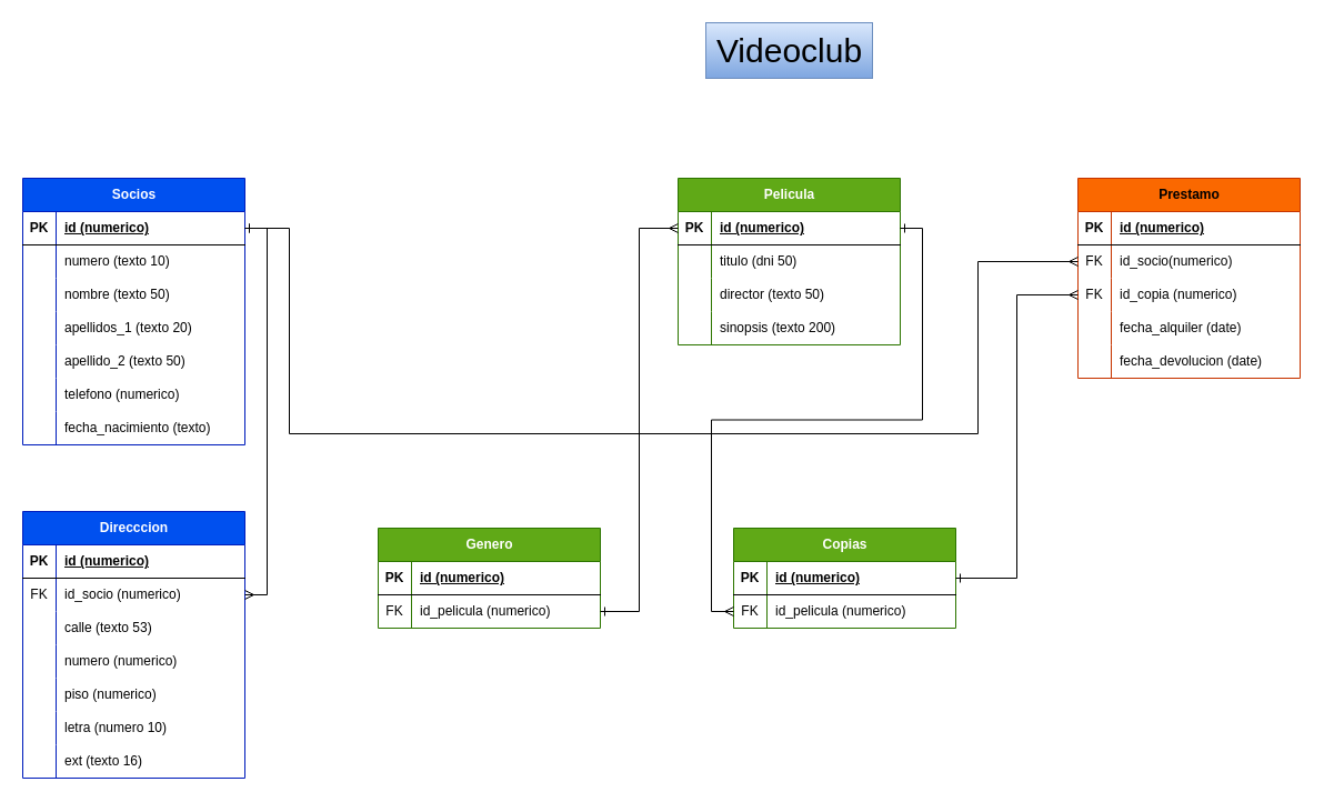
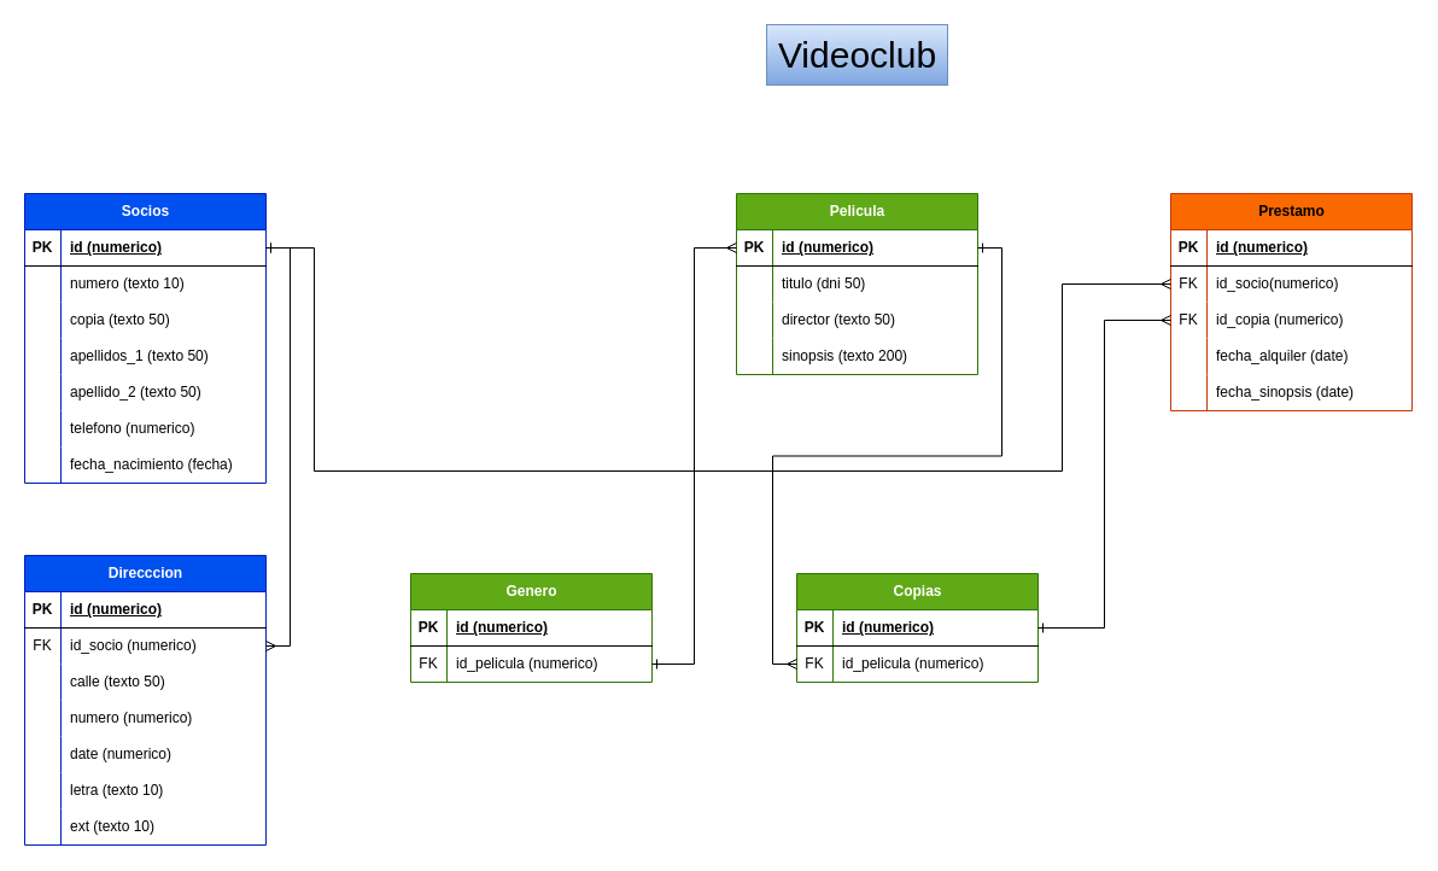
- <mxCell id="11" value="nombre (texto 50)" style="shape=partialRectangle;connectable=0;fillColor=none;top=0;left=0;bottom=0;right=0;align=left;spacingLeft=6;overflow=hidden;whiteSpace=wrap;html=1;" vertex="1" parent="9"><mxGeometry x="30" width="170" height="30" as="geometry"><mxRectangle width="170" height="30" as="alternateBounds" /></mxGeometry></mxCell>
+ <mxCell id="11" value="copia (texto 50)" style="shape=partialRectangle;connectable=0;fillColor=none;top=0;left=0;bottom=0;right=0;align=left;spacingLeft=6;overflow=hidden;whiteSpace=wrap;html=1;" vertex="1" parent="9"><mxGeometry x="30" width="170" height="30" as="geometry"><mxRectangle width="170" height="30" as="alternateBounds" /></mxGeometry></mxCell>
- <mxCell id="14" value="apellidos_1 (texto 20)" style="shape=partialRectangle;connectable=0;fillColor=none;top=0;left=0;bottom=0;right=0;align=left;spacingLeft=6;overflow=hidden;whiteSpace=wrap;html=1;" vertex="1" parent="12"><mxGeometry x="30" width="170" height="30" as="geometry"><mxRectangle width="170" height="30" as="alternateBounds" /></mxGeometry></mxCell>
+ <mxCell id="14" value="apellidos_1 (texto 50)" style="shape=partialRectangle;connectable=0;fillColor=none;top=0;left=0;bottom=0;right=0;align=left;spacingLeft=6;overflow=hidden;whiteSpace=wrap;html=1;" vertex="1" parent="12"><mxGeometry x="30" width="170" height="30" as="geometry"><mxRectangle width="170" height="30" as="alternateBounds" /></mxGeometry></mxCell>
- <mxCell id="75" value="fecha_devolucion (date)" style="shape=partialRectangle;connectable=0;fillColor=none;top=0;left=0;bottom=0;right=0;align=left;spacingLeft=6;overflow=hidden;whiteSpace=wrap;html=1;" vertex="1" parent="73"><mxGeometry x="30" width="170" height="30" as="geometry"><mxRectangle width="170" height="30" as="alternateBounds" /></mxGeometry></mxCell>
+ <mxCell id="75" value="fecha_sinopsis (date)" style="shape=partialRectangle;connectable=0;fillColor=none;top=0;left=0;bottom=0;right=0;align=left;spacingLeft=6;overflow=hidden;whiteSpace=wrap;html=1;" vertex="1" parent="73"><mxGeometry x="30" width="170" height="30" as="geometry"><mxRectangle width="170" height="30" as="alternateBounds" /></mxGeometry></mxCell>
- <mxCell id="23" value="fecha_nacimiento (texto)" style="shape=partialRectangle;connectable=0;fillColor=none;top=0;left=0;bottom=0;right=0;align=left;spacingLeft=6;overflow=hidden;whiteSpace=wrap;html=1;" vertex="1" parent="21"><mxGeometry x="30" width="170" height="30" as="geometry"><mxRectangle width="170" height="30" as="alternateBounds" /></mxGeometry></mxCell>
+ <mxCell id="23" value="fecha_nacimiento (fecha)" style="shape=partialRectangle;connectable=0;fillColor=none;top=0;left=0;bottom=0;right=0;align=left;spacingLeft=6;overflow=hidden;whiteSpace=wrap;html=1;" vertex="1" parent="21"><mxGeometry x="30" width="170" height="30" as="geometry"><mxRectangle width="170" height="30" as="alternateBounds" /></mxGeometry></mxCell>
- <mxCell id="33" value="calle (texto 53)" style="shape=partialRectangle;connectable=0;fillColor=none;top=0;left=0;bottom=0;right=0;align=left;spacingLeft=6;overflow=hidden;whiteSpace=wrap;html=1;" vertex="1" parent="31"><mxGeometry x="30" width="170" height="30" as="geometry"><mxRectangle width="170" height="30" as="alternateBounds" /></mxGeometry></mxCell>
+ <mxCell id="33" value="calle (texto 50)" style="shape=partialRectangle;connectable=0;fillColor=none;top=0;left=0;bottom=0;right=0;align=left;spacingLeft=6;overflow=hidden;whiteSpace=wrap;html=1;" vertex="1" parent="31"><mxGeometry x="30" width="170" height="30" as="geometry"><mxRectangle width="170" height="30" as="alternateBounds" /></mxGeometry></mxCell>
- <mxCell id="39" value="piso (numerico)" style="shape=partialRectangle;connectable=0;fillColor=none;top=0;left=0;bottom=0;right=0;align=left;spacingLeft=6;overflow=hidden;whiteSpace=wrap;html=1;" vertex="1" parent="37"><mxGeometry x="30" width="170" height="30" as="geometry"><mxRectangle width="170" height="30" as="alternateBounds" /></mxGeometry></mxCell>
+ <mxCell id="39" value="date (numerico)" style="shape=partialRectangle;connectable=0;fillColor=none;top=0;left=0;bottom=0;right=0;align=left;spacingLeft=6;overflow=hidden;whiteSpace=wrap;html=1;" vertex="1" parent="37"><mxGeometry x="30" width="170" height="30" as="geometry"><mxRectangle width="170" height="30" as="alternateBounds" /></mxGeometry></mxCell>
- <mxCell id="42" value="letra (numero 10)" style="shape=partialRectangle;connectable=0;fillColor=none;top=0;left=0;bottom=0;right=0;align=left;spacingLeft=6;overflow=hidden;whiteSpace=wrap;html=1;" vertex="1" parent="40"><mxGeometry x="30" width="170" height="30" as="geometry"><mxRectangle width="170" height="30" as="alternateBounds" /></mxGeometry></mxCell>
+ <mxCell id="42" value="letra (texto 10)" style="shape=partialRectangle;connectable=0;fillColor=none;top=0;left=0;bottom=0;right=0;align=left;spacingLeft=6;overflow=hidden;whiteSpace=wrap;html=1;" vertex="1" parent="40"><mxGeometry x="30" width="170" height="30" as="geometry"><mxRectangle width="170" height="30" as="alternateBounds" /></mxGeometry></mxCell>
- <mxCell id="45" value="ext (texto 16)" style="shape=partialRectangle;connectable=0;fillColor=none;top=0;left=0;bottom=0;right=0;align=left;spacingLeft=6;overflow=hidden;whiteSpace=wrap;html=1;" vertex="1" parent="43"><mxGeometry x="30" width="170" height="30" as="geometry"><mxRectangle width="170" height="30" as="alternateBounds" /></mxGeometry></mxCell>
+ <mxCell id="45" value="ext (texto 10)" style="shape=partialRectangle;connectable=0;fillColor=none;top=0;left=0;bottom=0;right=0;align=left;spacingLeft=6;overflow=hidden;whiteSpace=wrap;html=1;" vertex="1" parent="43"><mxGeometry x="30" width="170" height="30" as="geometry"><mxRectangle width="170" height="30" as="alternateBounds" /></mxGeometry></mxCell>
